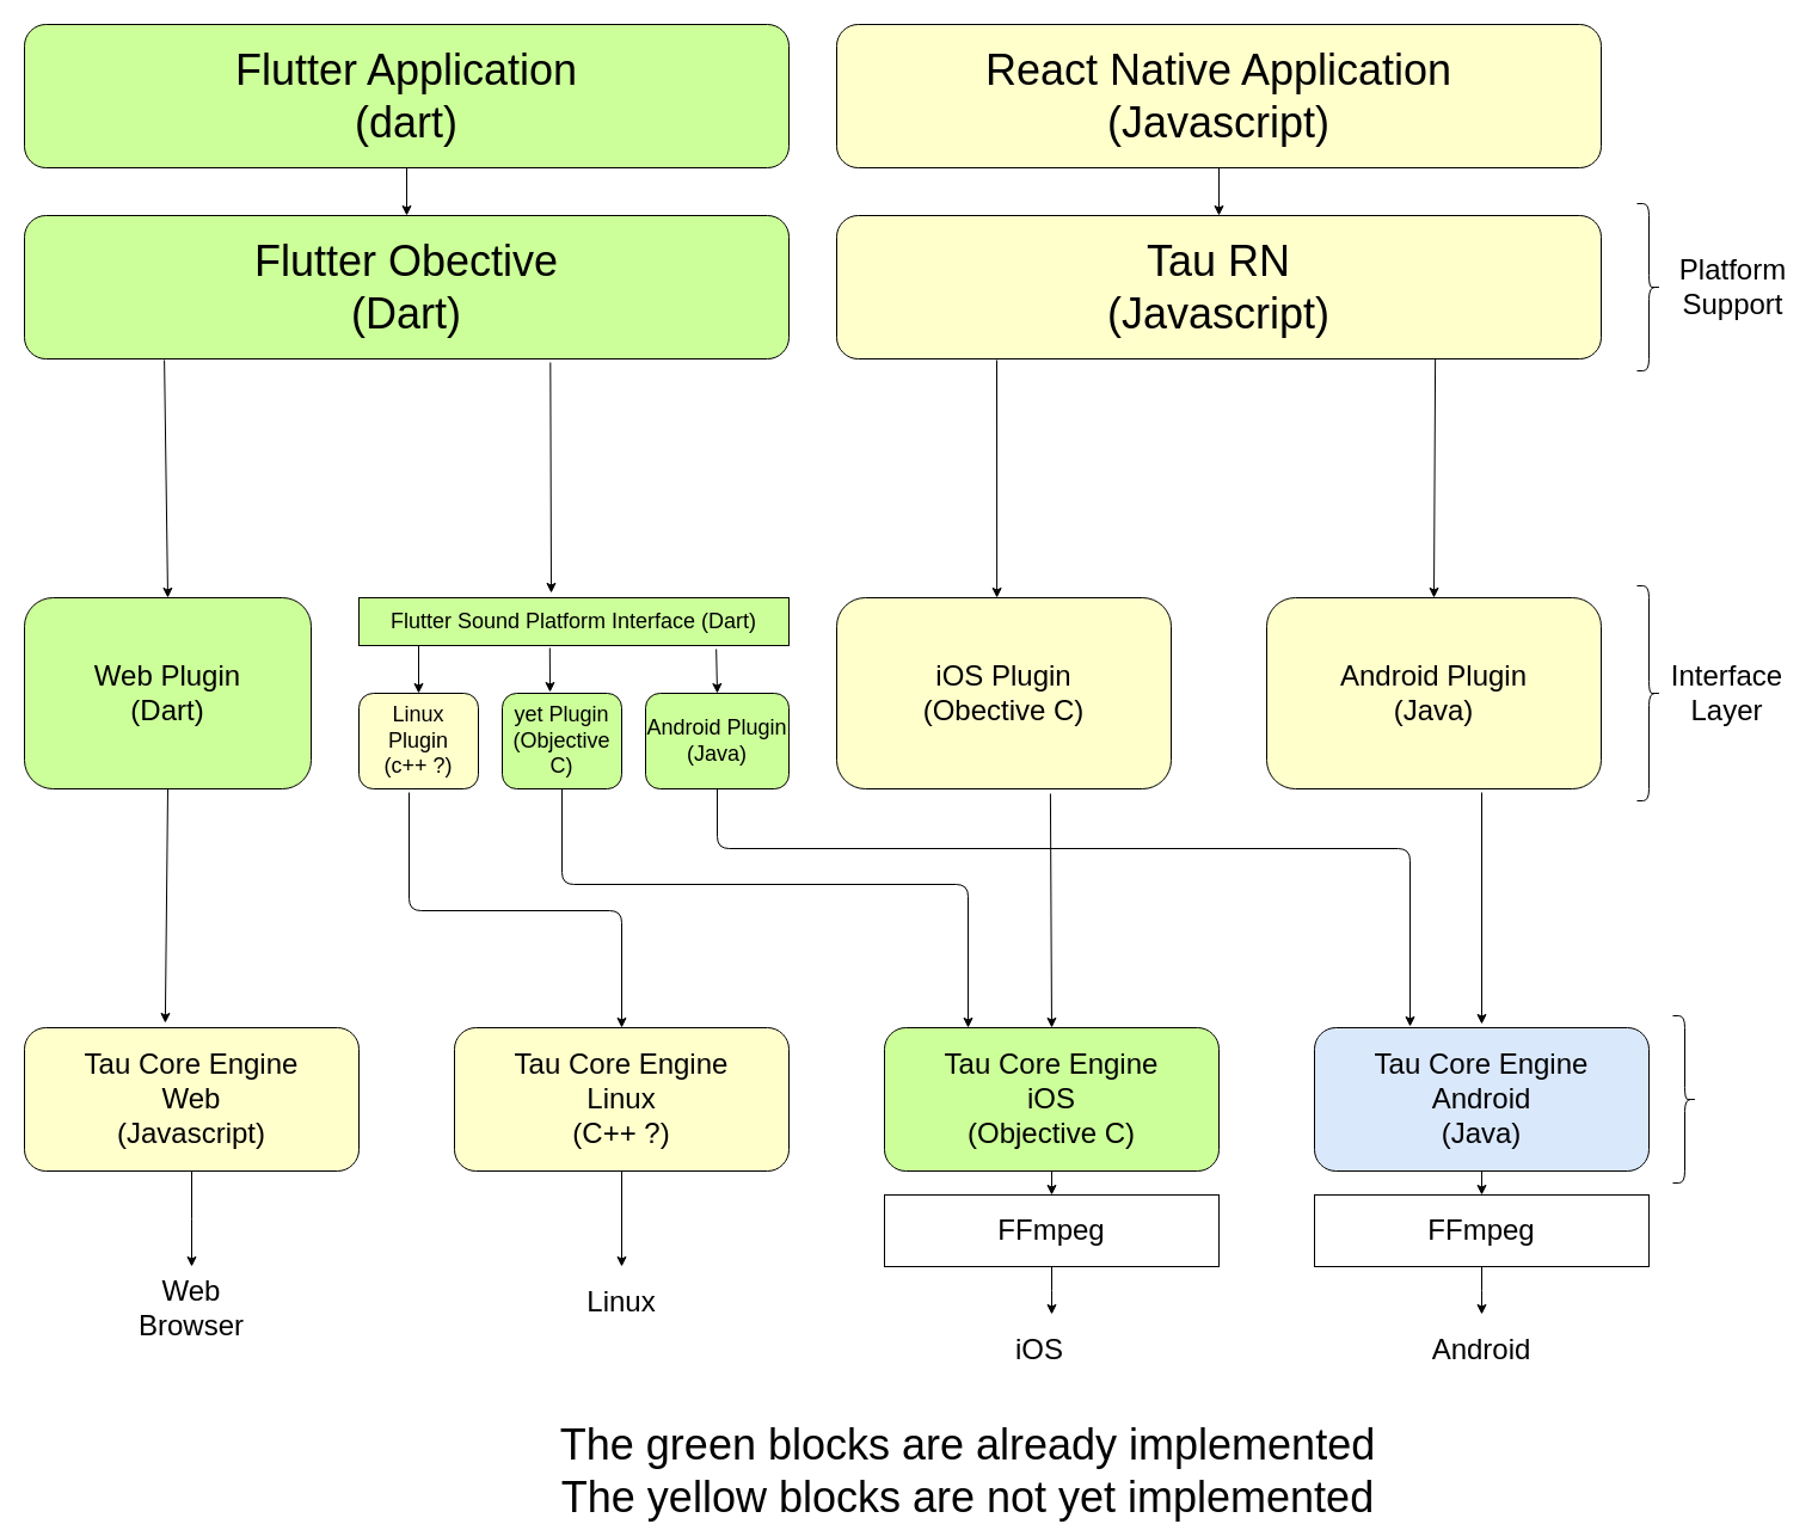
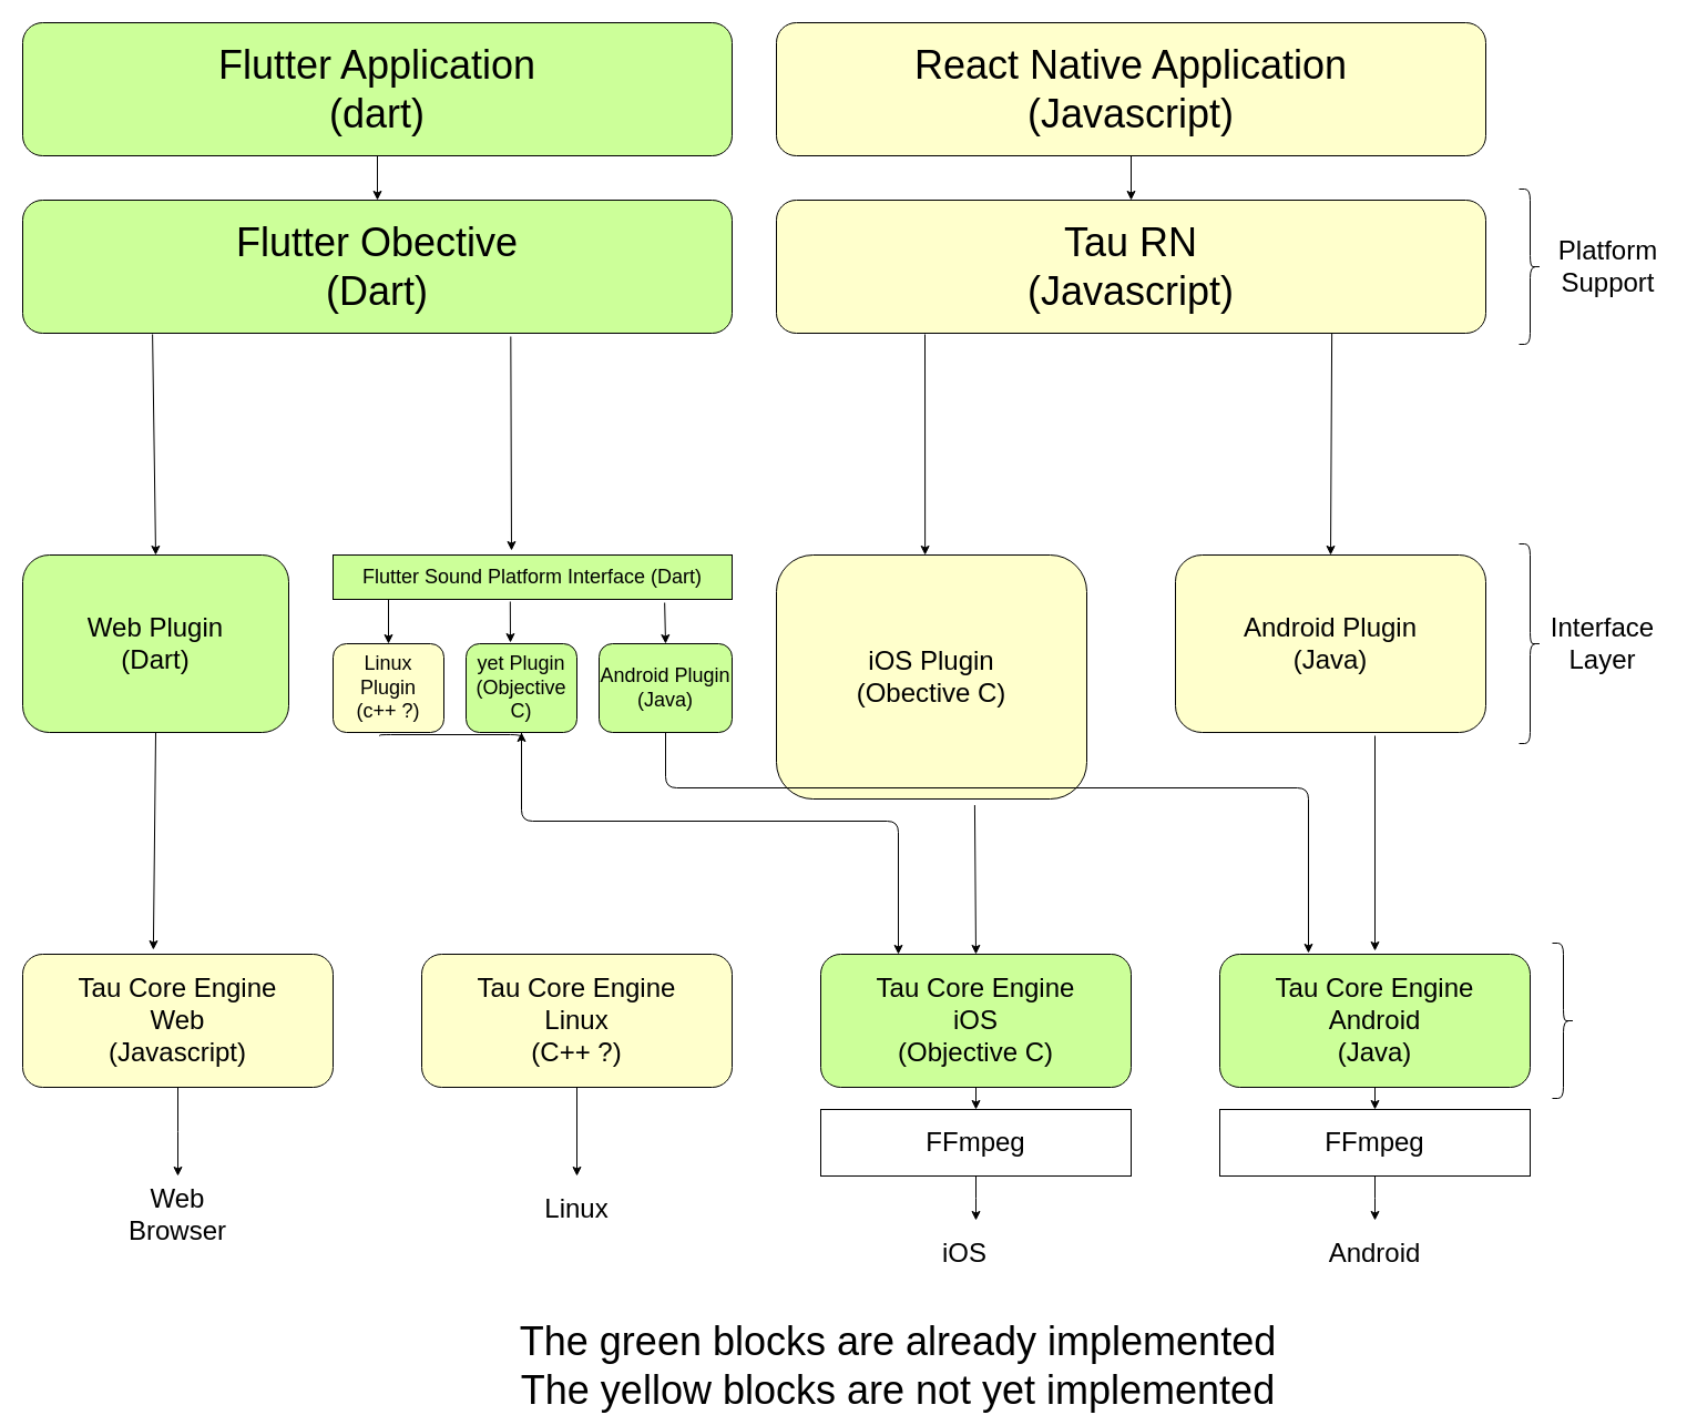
- <mxCell id="16" value="&lt;font style=&quot;font-size: 24px&quot;&gt;iOS Plugin&lt;br&gt;(Obective C)&lt;/font&gt;" style="rounded=1;whiteSpace=wrap;html=1;fillColor=#FFFFCC;" parent="1" vertex="1"><mxGeometry x="700" y="500" width="280" height="160" as="geometry" /></mxCell>
+ <mxCell id="16" value="&lt;font style=&quot;font-size: 24px&quot;&gt;iOS Plugin&lt;br&gt;(Obective C)&lt;/font&gt;" style="rounded=1;whiteSpace=wrap;html=1;fillColor=#FFFFCC;" parent="1" vertex="1"><mxGeometry x="700" y="500" width="280" height="220" as="geometry" /></mxCell>
- <mxCell id="34" value="" style="edgeStyle=elbowEdgeStyle;elbow=vertical;endArrow=classic;html=1;exitX=0.42;exitY=1.038;exitDx=0;exitDy=0;exitPerimeter=0;entryX=0.5;entryY=0;entryDx=0;entryDy=0;" parent="1" source="13" target="8" edge="1"><mxGeometry width="50" height="50" relative="1" as="geometry"><mxPoint x="720" y="560" as="sourcePoint" /><mxPoint x="770" y="510" as="targetPoint" /></mxGeometry></mxCell>
+ <mxCell id="34" value="" style="edgeStyle=elbowEdgeStyle;elbow=vertical;endArrow=classic;html=1;exitX=0.42;exitY=1.038;exitDx=0;exitDy=0;exitPerimeter=0;" parent="1" source="13" target="14" edge="1"><mxGeometry width="50" height="50" relative="1" as="geometry"><mxPoint x="720" y="560" as="sourcePoint" /><mxPoint x="770" y="510" as="targetPoint" /></mxGeometry></mxCell>
- <mxCell id="10" value="&lt;font style=&quot;font-size: 24px&quot;&gt;Tau Core Engine&lt;br&gt;Android&lt;br&gt;(Java)&lt;/font&gt;" style="rounded=1;whiteSpace=wrap;html=1;fillColor=#dae8fc;" parent="1" vertex="1"><mxGeometry x="1100" y="860" width="280" height="120" as="geometry" /></mxCell>
+ <mxCell id="10" value="&lt;font style=&quot;font-size: 24px&quot;&gt;Tau Core Engine&lt;br&gt;Android&lt;br&gt;(Java)&lt;/font&gt;" style="rounded=1;whiteSpace=wrap;html=1;fillColor=#CCFF99;" parent="1" vertex="1"><mxGeometry x="1100" y="860" width="280" height="120" as="geometry" /></mxCell>
